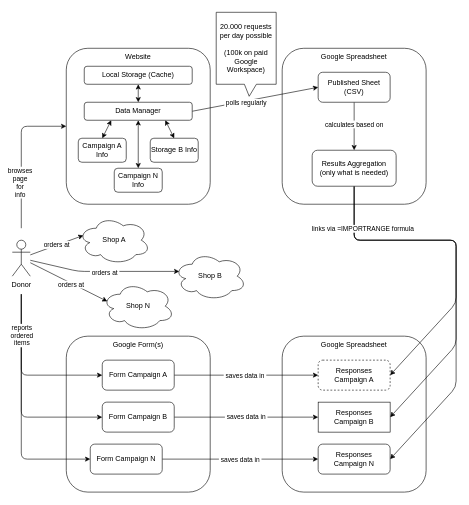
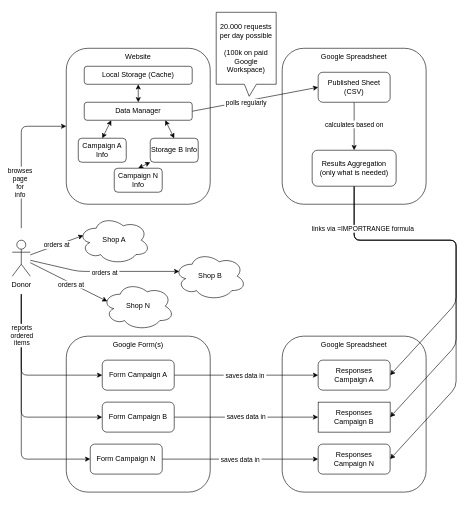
- <mxCell id="38" style="edgeStyle=none;html=1;exitX=0.5;exitY=0;exitDx=0;exitDy=0;entryX=0.5;entryY=1;entryDx=0;entryDy=0;startArrow=classic;startFill=1;endArrow=classic;endFill=1;" edge="1" parent="1" source="39" target="41"><mxGeometry relative="1" as="geometry" /></mxCell>
+ <mxCell id="38" style="edgeStyle=none;html=1;exitX=0.5;exitY=0;exitDx=0;exitDy=0;startArrow=classic;startFill=1;endArrow=classic;endFill=1;" edge="1" parent="1" source="39" target="37"><mxGeometry relative="1" as="geometry" /></mxCell>
- <mxCell id="42" value="Responses&lt;br&gt;Campaign A" style="rounded=1;whiteSpace=wrap;html=1;verticalAlign=middle;dashed=1;" vertex="1" parent="1"><mxGeometry x="530" y="600" width="120" height="50" as="geometry" /></mxCell>
+ <mxCell id="42" value="Responses&lt;br&gt;Campaign A" style="rounded=1;whiteSpace=wrap;html=1;verticalAlign=middle;" vertex="1" parent="1"><mxGeometry x="530" y="600" width="120" height="50" as="geometry" /></mxCell>
